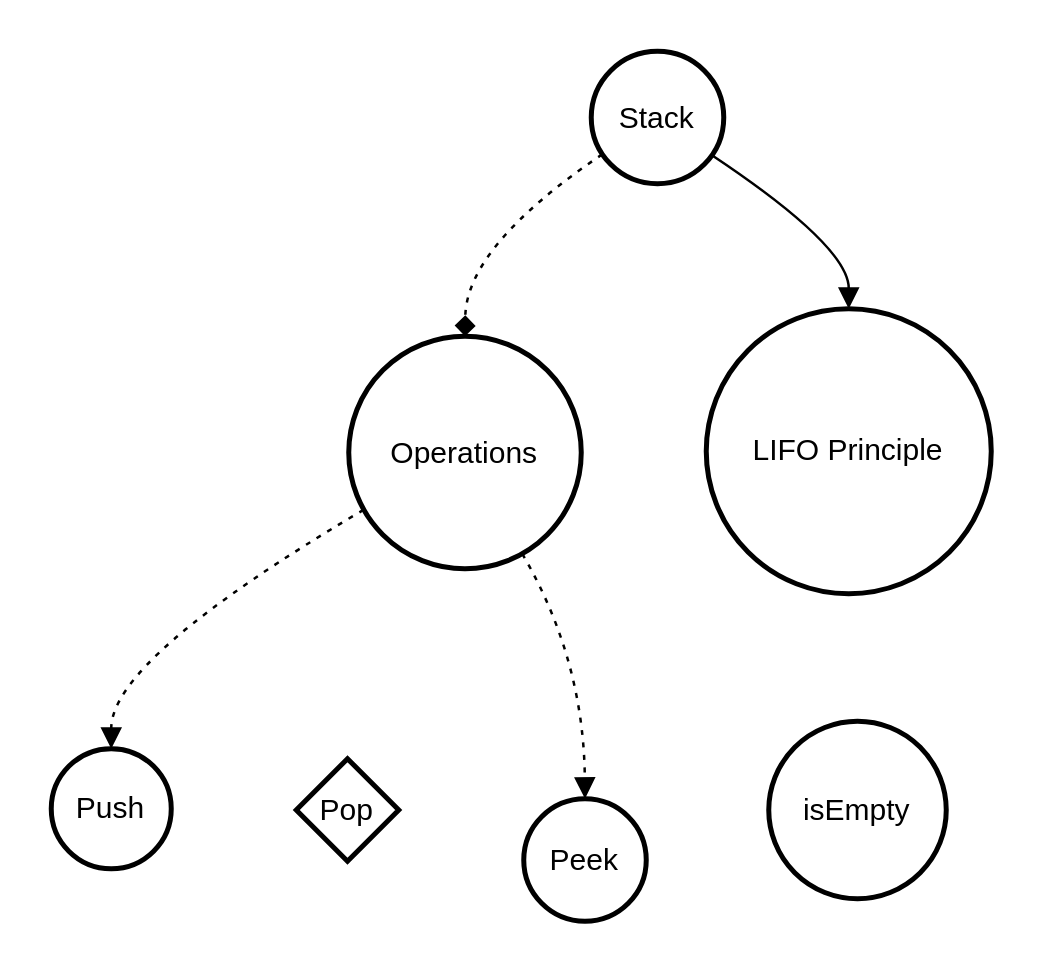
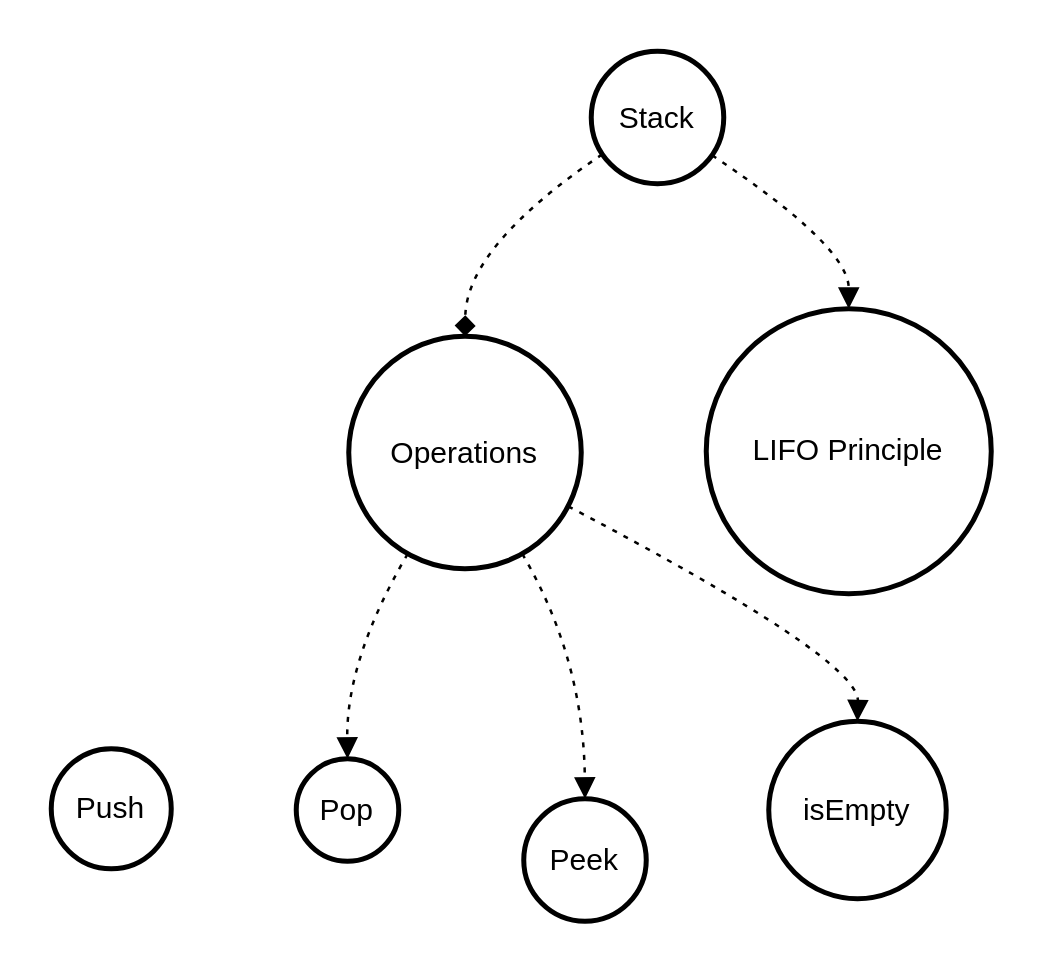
- <mxCell id="10" value="" style="curved=1;dashed=0;dashPattern=2 3;startArrow=none;endArrow=block;exitX=1;exitY=0.84;entryX=0.5;entryY=0;" edge="1" parent="1" source="2" target="4"><mxGeometry relative="1" as="geometry"><Array as="points"><mxPoint x="339" y="98" /></Array></mxGeometry></mxCell>
+ <mxCell id="10" value="" style="curved=1;dashed=1;dashPattern=2 3;startArrow=none;endArrow=block;exitX=1;exitY=0.84;entryX=0.5;entryY=0;" edge="1" parent="1" source="2" target="4"><mxGeometry relative="1" as="geometry"><Array as="points"><mxPoint x="339" y="98" /></Array></mxGeometry></mxCell>
+ <mxCell id="14" value="" style="curved=1;dashed=1;dashPattern=2 3;startArrow=none;endArrow=block;exitX=1;exitY=0.76;entryX=0.5;entryY=-0.01;" edge="1" parent="1" source="3" target="8"><mxGeometry relative="1" as="geometry"><Array as="points"><mxPoint x="343" y="263" /></Array></mxGeometry></mxCell>
- <mxCell id="11" value="" style="curved=1;dashed=1;dashPattern=2 3;startArrow=none;endArrow=block;exitX=0;exitY=0.79;entryX=0.5;entryY=0;" edge="1" parent="1" source="3" target="5"><mxGeometry relative="1" as="geometry"><Array as="points"><mxPoint x="44" y="263" /></Array></mxGeometry></mxCell>
+ <mxCell id="12" value="" style="curved=1;dashed=1;dashPattern=2 3;startArrow=none;endArrow=block;exitX=0.21;exitY=1;entryX=0.49;entryY=-0.01;" edge="1" parent="1" source="3" target="6"><mxGeometry relative="1" as="geometry"><Array as="points"><mxPoint x="138" y="263" /></Array></mxGeometry></mxCell>
- <mxCell id="6" value="Pop" style="rhombus;aspect=fixed;strokeWidth=2;whiteSpace=wrap;" vertex="1" parent="1"><mxGeometry x="118" y="303" width="41" height="41" as="geometry" /></mxCell>
+ <mxCell id="6" value="Pop" style="ellipse;aspect=fixed;strokeWidth=2;whiteSpace=wrap;" vertex="1" parent="1"><mxGeometry x="118" y="303" width="41" height="41" as="geometry" /></mxCell>
